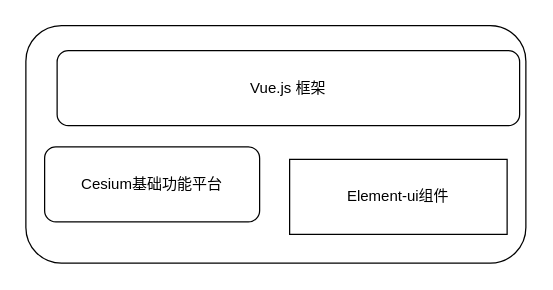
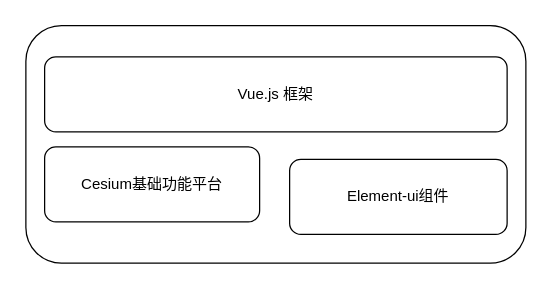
- <mxCell id="3" value="Vue.js 框架" style="rounded=1;whiteSpace=wrap;html=1;" parent="1" vertex="1"><mxGeometry x="45" y="40" width="370" height="60" as="geometry" /></mxCell>
+ <mxCell id="3" value="Vue.js 框架" style="rounded=1;whiteSpace=wrap;html=1;" parent="1" vertex="1"><mxGeometry x="35" y="45" width="370" height="60" as="geometry" /></mxCell>
- <mxCell id="5" value="Element-ui组件" style="whiteSpace=wrap;html=1;rounded=0;" parent="1" vertex="1"><mxGeometry x="231" y="127" width="174" height="60" as="geometry" /></mxCell>
+ <mxCell id="5" value="Element-ui组件" style="rounded=1;whiteSpace=wrap;html=1;" parent="1" vertex="1"><mxGeometry x="231" y="127" width="174" height="60" as="geometry" /></mxCell>
